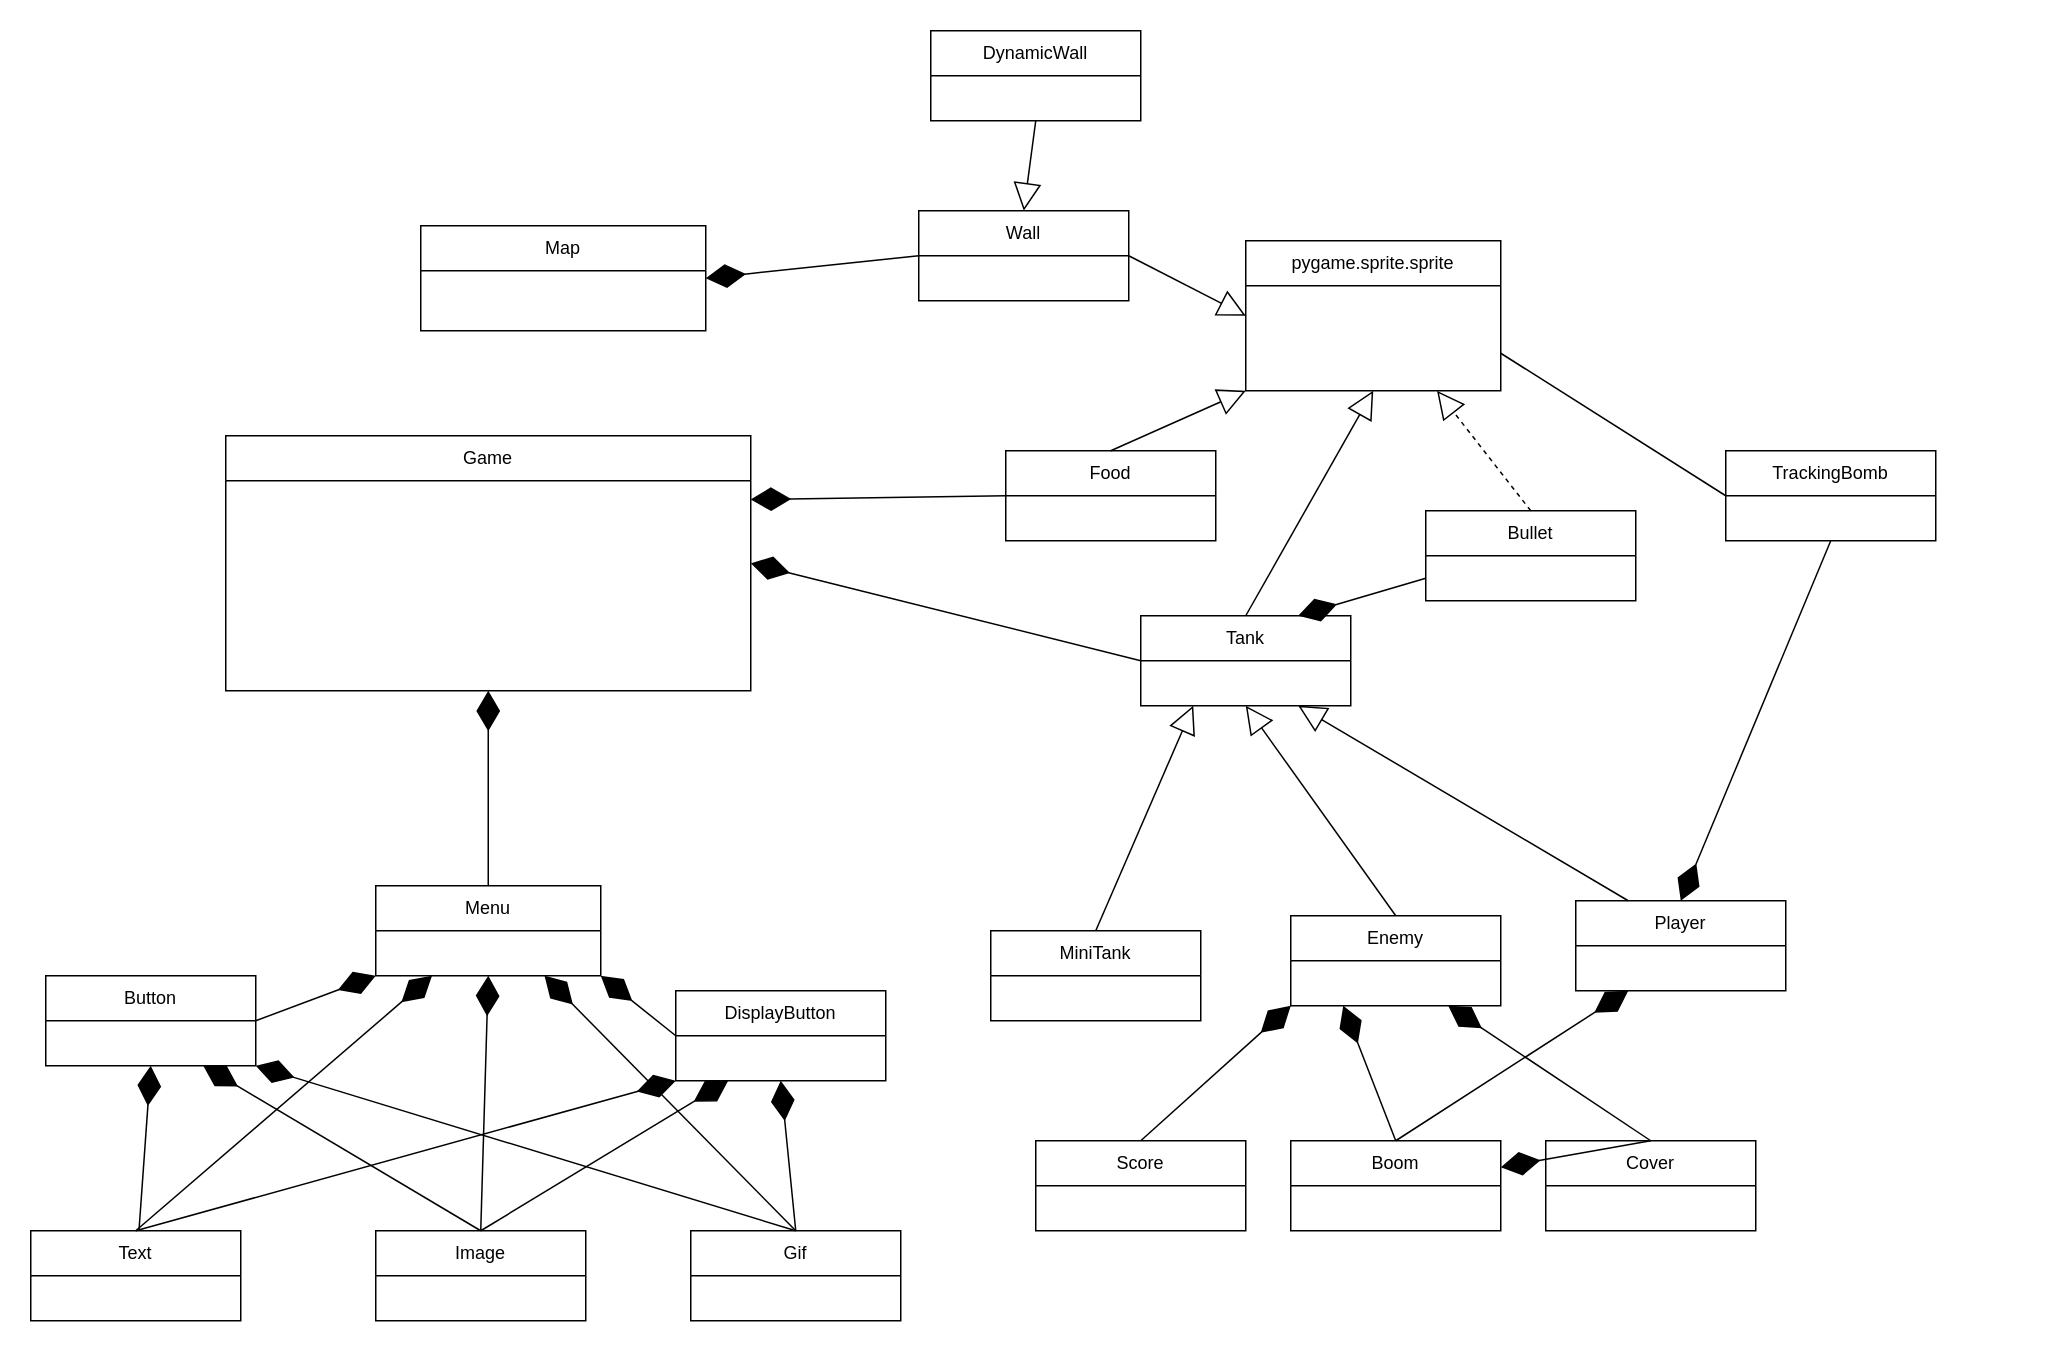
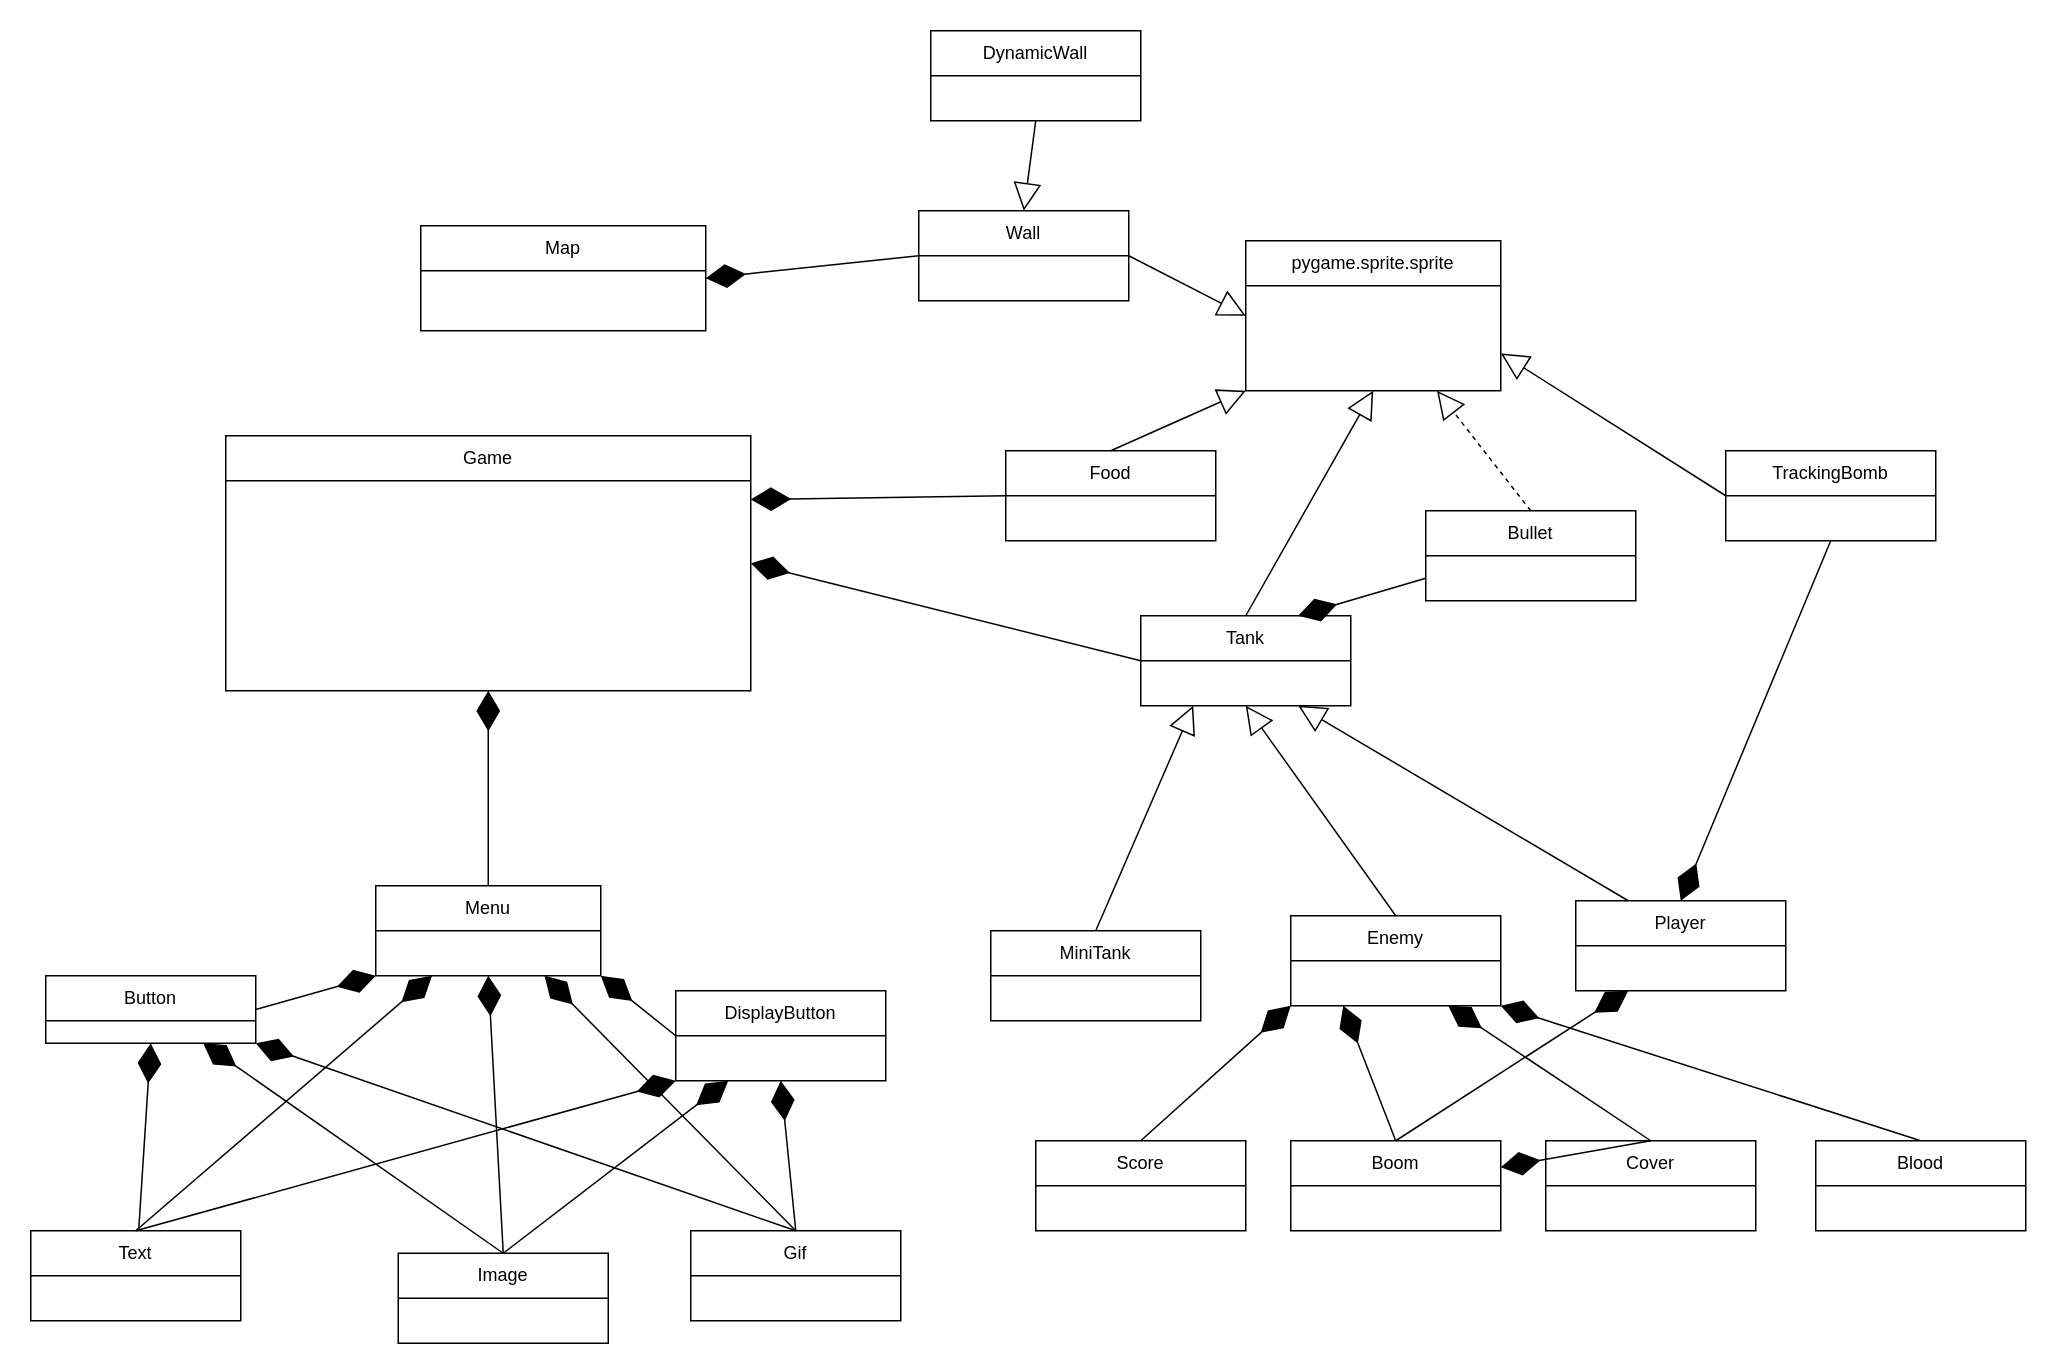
- <mxCell id="19" value="" style="endArrow=none;endSize=16;endFill=0;html=1;rounded=0;exitX=0;exitY=0.5;exitDx=0;exitDy=0;entryX=1;entryY=0.75;entryDx=0;entryDy=0;" parent="1" source="14" target="2" edge="1"><mxGeometry width="160" relative="1" as="geometry"><mxPoint x="1150" y="260" as="sourcePoint" /><mxPoint x="970" y="230" as="targetPoint" /></mxGeometry></mxCell>
+ <mxCell id="19" value="" style="endArrow=block;endSize=16;endFill=0;html=1;rounded=0;exitX=0;exitY=0.5;exitDx=0;exitDy=0;entryX=1;entryY=0.75;entryDx=0;entryDy=0;" parent="1" source="14" target="2" edge="1"><mxGeometry width="160" relative="1" as="geometry"><mxPoint x="1150" y="260" as="sourcePoint" /><mxPoint x="970" y="230" as="targetPoint" /></mxGeometry></mxCell>
- <mxCell id="40" value="Button" style="swimlane;fontStyle=0;childLayout=stackLayout;horizontal=1;startSize=30;horizontalStack=0;resizeParent=1;resizeParentMax=0;resizeLast=0;collapsible=1;marginBottom=0;whiteSpace=wrap;html=1;" parent="1" vertex="1"><mxGeometry x="30" y="650" width="140" height="60" as="geometry"><mxRectangle x="270" y="120" width="150" height="30" as="alternateBounds" /></mxGeometry></mxCell>
+ <mxCell id="40" value="Button" style="swimlane;fontStyle=0;childLayout=stackLayout;horizontal=1;startSize=30;horizontalStack=0;resizeParent=1;resizeParentMax=0;resizeLast=0;collapsible=1;marginBottom=0;whiteSpace=wrap;html=1;" parent="1" vertex="1"><mxGeometry x="30" y="650" width="140" height="45" as="geometry"><mxRectangle x="270" y="120" width="150" height="30" as="alternateBounds" /></mxGeometry></mxCell>
+ <mxCell id="27" value="" style="endArrow=diamondThin;endFill=1;endSize=24;html=1;rounded=0;exitX=0.5;exitY=0;exitDx=0;exitDy=0;entryX=1;entryY=1;entryDx=0;entryDy=0;" parent="1" source="22" target="6" edge="1"><mxGeometry width="160" relative="1" as="geometry"><mxPoint x="1270" y="340" as="sourcePoint" /><mxPoint x="1060" y="680" as="targetPoint" /></mxGeometry></mxCell>
+ <mxCell id="22" value="Blood" style="swimlane;fontStyle=0;childLayout=stackLayout;horizontal=1;startSize=30;horizontalStack=0;resizeParent=1;resizeParentMax=0;resizeLast=0;collapsible=1;marginBottom=0;whiteSpace=wrap;html=1;" parent="1" vertex="1"><mxGeometry x="1210" y="760" width="140" height="60" as="geometry"><mxRectangle x="270" y="120" width="150" height="30" as="alternateBounds" /></mxGeometry></mxCell>
- <mxCell id="43" value="Image" style="swimlane;fontStyle=0;childLayout=stackLayout;horizontal=1;startSize=30;horizontalStack=0;resizeParent=1;resizeParentMax=0;resizeLast=0;collapsible=1;marginBottom=0;whiteSpace=wrap;html=1;" parent="1" vertex="1"><mxGeometry x="250" y="820" width="140" height="60" as="geometry"><mxRectangle x="270" y="120" width="150" height="30" as="alternateBounds" /></mxGeometry></mxCell>
+ <mxCell id="43" value="Image" style="swimlane;fontStyle=0;childLayout=stackLayout;horizontal=1;startSize=30;horizontalStack=0;resizeParent=1;resizeParentMax=0;resizeLast=0;collapsible=1;marginBottom=0;whiteSpace=wrap;html=1;" parent="1" vertex="1"><mxGeometry x="265" y="835" width="140" height="60" as="geometry"><mxRectangle x="270" y="120" width="150" height="30" as="alternateBounds" /></mxGeometry></mxCell>
